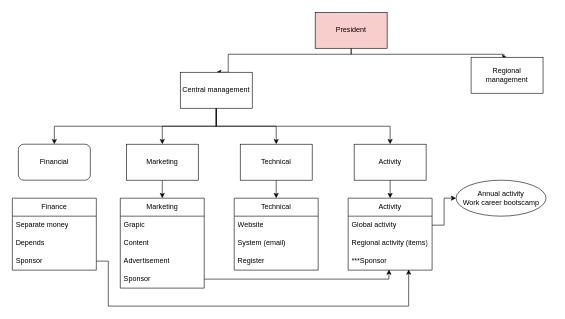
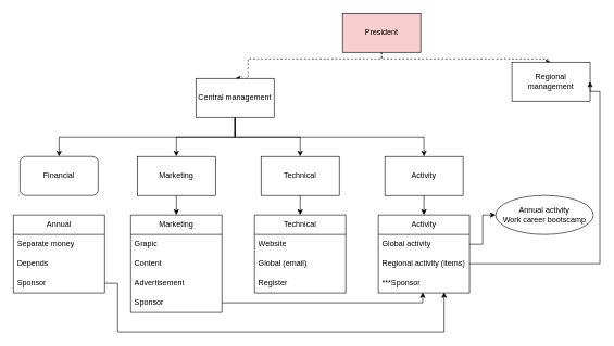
- <mxCell id="2" style="edgeStyle=orthogonalEdgeStyle;rounded=0;orthogonalLoop=1;jettySize=auto;html=1;entryX=0.5;entryY=0;entryDx=0;entryDy=0;exitX=0.5;exitY=1;exitDx=0;exitDy=0;" edge="1" parent="1" source="4" target="9"><mxGeometry relative="1" as="geometry"><Array as="points"><mxPoint x="585" y="90" /><mxPoint x="380" y="90" /></Array></mxGeometry></mxCell>
+ <mxCell id="2" style="edgeStyle=orthogonalEdgeStyle;rounded=0;orthogonalLoop=1;jettySize=auto;html=1;entryX=0.5;entryY=0;entryDx=0;entryDy=0;exitX=0.5;exitY=1;exitDx=0;exitDy=0;dashed=1;" edge="1" parent="1" source="4" target="9"><mxGeometry relative="1" as="geometry"><Array as="points"><mxPoint x="585" y="90" /><mxPoint x="380" y="90" /></Array></mxGeometry></mxCell>
- <mxCell id="3" style="edgeStyle=orthogonalEdgeStyle;rounded=0;orthogonalLoop=1;jettySize=auto;html=1;exitX=0.5;exitY=1;exitDx=0;exitDy=0;entryX=0.5;entryY=0;entryDx=0;entryDy=0;" edge="1" parent="1" source="4" target="10"><mxGeometry relative="1" as="geometry"><Array as="points"><mxPoint x="585" y="90" /><mxPoint x="840" y="90" /></Array></mxGeometry></mxCell>
+ <mxCell id="3" style="edgeStyle=orthogonalEdgeStyle;rounded=0;orthogonalLoop=1;jettySize=auto;html=1;exitX=0.5;exitY=1;exitDx=0;exitDy=0;entryX=0.5;entryY=0;entryDx=0;entryDy=0;dashed=1;" edge="1" parent="1" source="4" target="10"><mxGeometry relative="1" as="geometry"><Array as="points"><mxPoint x="585" y="90" /><mxPoint x="840" y="90" /></Array></mxGeometry></mxCell>
+ <mxCell id="37" style="edgeStyle=orthogonalEdgeStyle;rounded=0;orthogonalLoop=1;jettySize=auto;html=1;exitX=1;exitY=0.5;exitDx=0;exitDy=0;entryX=1;entryY=0.5;entryDx=0;entryDy=0;" edge="1" parent="1" source="33" target="10"><mxGeometry relative="1" as="geometry"><Array as="points"><mxPoint x="920" y="405" /><mxPoint x="920" y="140" /></Array></mxGeometry></mxCell>
- <mxCell id="18" value="Finance" style="swimlane;fontStyle=0;childLayout=stackLayout;horizontal=1;startSize=30;horizontalStack=0;resizeParent=1;resizeParentMax=0;resizeLast=0;collapsible=1;marginBottom=0;whiteSpace=wrap;html=1;" vertex="1" parent="1"><mxGeometry x="20" y="330" width="140" height="120" as="geometry" /></mxCell>
+ <mxCell id="18" value="Annual" style="swimlane;fontStyle=0;childLayout=stackLayout;horizontal=1;startSize=30;horizontalStack=0;resizeParent=1;resizeParentMax=0;resizeLast=0;collapsible=1;marginBottom=0;whiteSpace=wrap;html=1;" vertex="1" parent="1"><mxGeometry x="20" y="330" width="140" height="120" as="geometry" /></mxCell>
- <mxCell id="29" value="System (email)" style="text;strokeColor=none;fillColor=none;align=left;verticalAlign=middle;spacingLeft=4;spacingRight=4;overflow=hidden;points=[[0,0.5],[1,0.5]];portConstraint=eastwest;rotatable=0;whiteSpace=wrap;html=1;" vertex="1" parent="27"><mxGeometry y="60" width="140" height="30" as="geometry" /></mxCell>
+ <mxCell id="29" value="Global (email)" style="text;strokeColor=none;fillColor=none;align=left;verticalAlign=middle;spacingLeft=4;spacingRight=4;overflow=hidden;points=[[0,0.5],[1,0.5]];portConstraint=eastwest;rotatable=0;whiteSpace=wrap;html=1;" vertex="1" parent="27"><mxGeometry y="60" width="140" height="30" as="geometry" /></mxCell>
